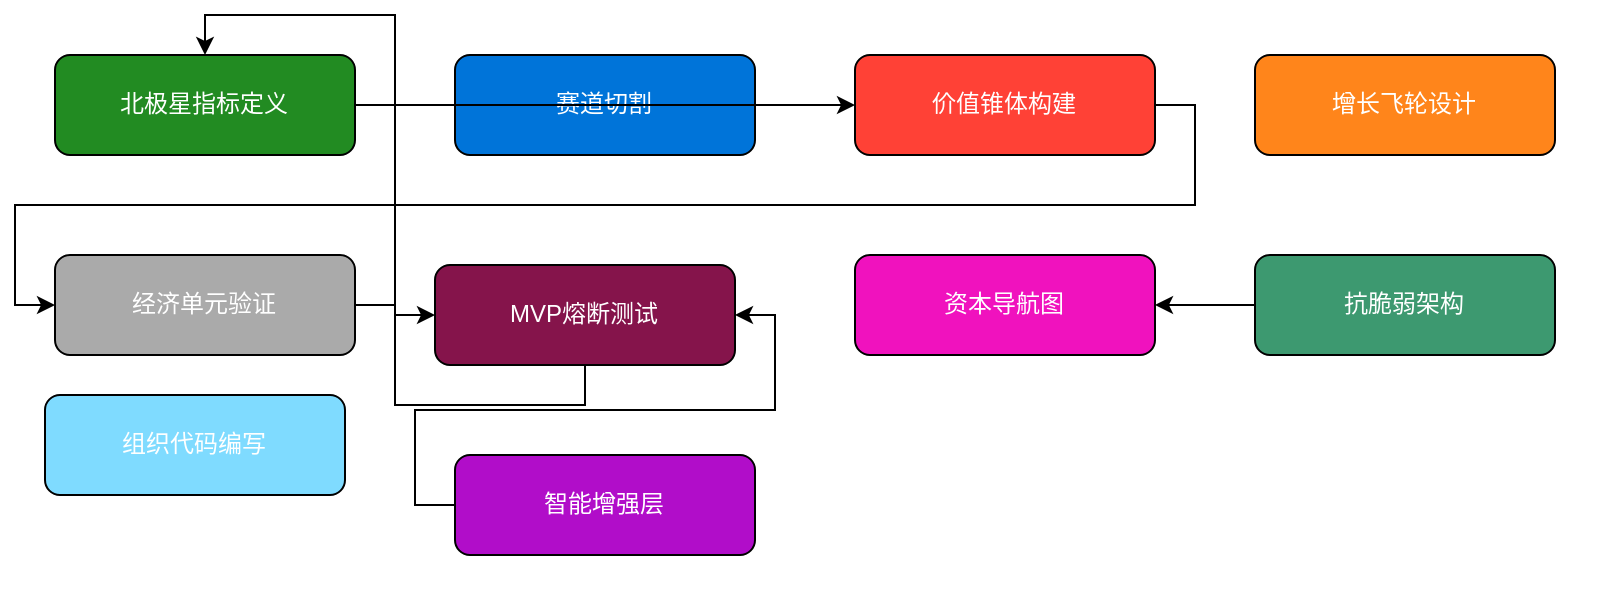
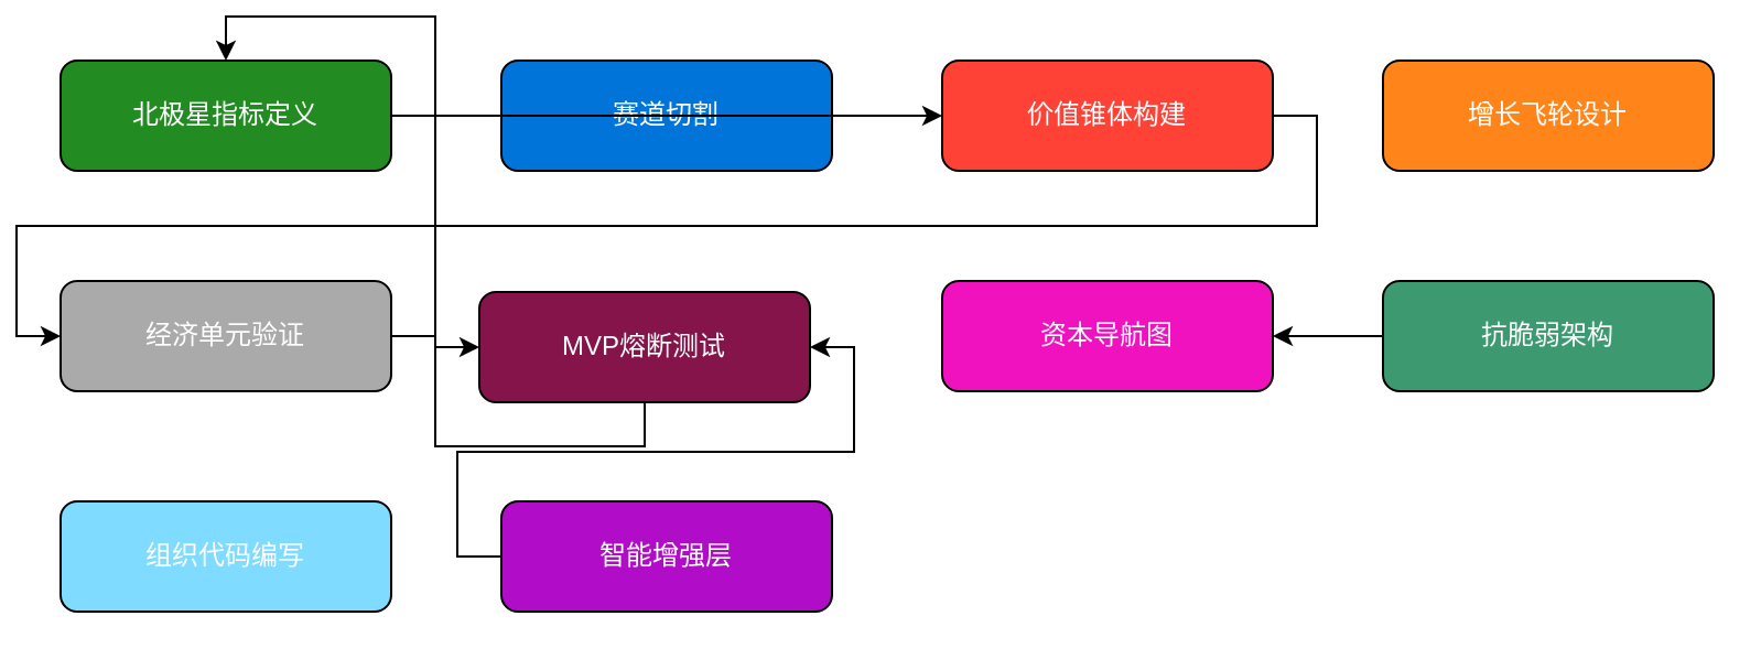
- <mxCell id="10" value="组织代码编写" style="rounded=1;whiteSpace=wrap;html=1;fontSize=12;fontColor=#FFFFFF;fillColor=#7FDBFF;strokeColor=#000000;" vertex="1" parent="1"><mxGeometry x="15" y="190" width="150" height="50" as="geometry" /></mxCell>
+ <mxCell id="10" value="组织代码编写" style="rounded=1;whiteSpace=wrap;html=1;fontSize=12;fontColor=#FFFFFF;fillColor=#7FDBFF;strokeColor=#000000;" vertex="1" parent="1"><mxGeometry x="20" y="220" width="150" height="50" as="geometry" /></mxCell>
